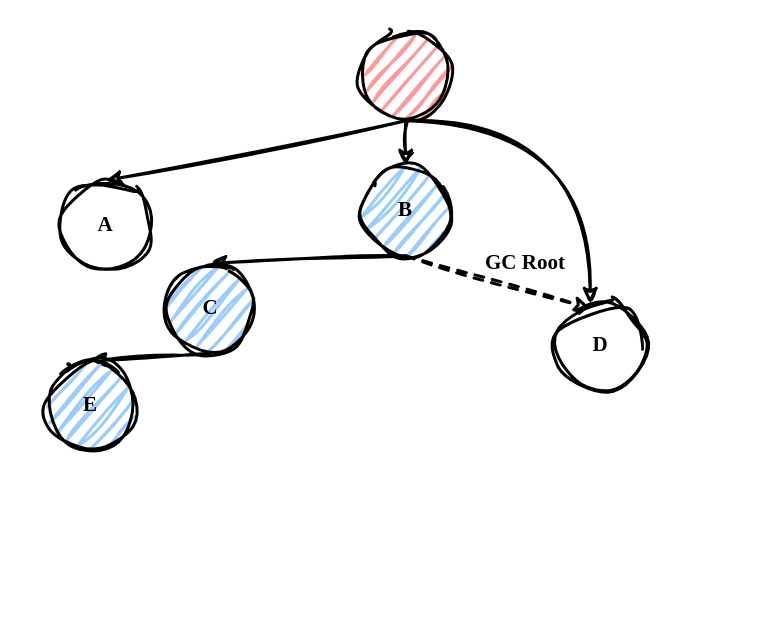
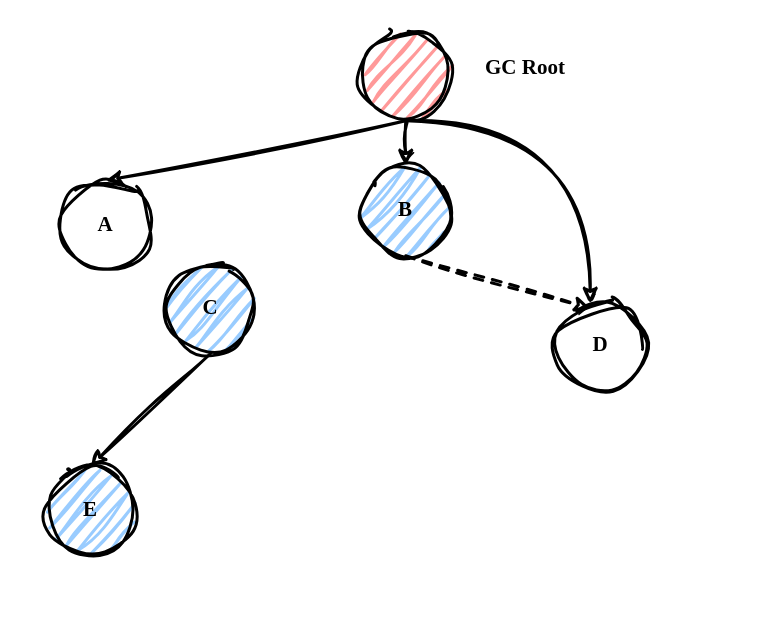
- <mxCell id="5" style="edgeStyle=none;html=1;exitX=0.5;exitY=1;exitDx=0;exitDy=0;entryX=0.5;entryY=0;entryDx=0;entryDy=0;strokeWidth=2;fontStyle=1;fontSize=14;fontFamily=Comic Sans MS;sketch=1;curveFitting=1;jiggle=2;" parent="1" source="6" target="8" edge="1"><mxGeometry relative="1" as="geometry" /></mxCell>
- <mxCell id="13" value="GC Root" style="text;html=1;align=center;verticalAlign=middle;whiteSpace=wrap;rounded=0;fontStyle=1;fontSize=14;fontFamily=Comic Sans MS;sketch=1;curveFitting=1;jiggle=2;" parent="1" vertex="1"><mxGeometry x="320" y="160" width="60" height="30" as="geometry" /></mxCell>
+ <mxCell id="13" value="GC Root" style="text;html=1;align=center;verticalAlign=middle;whiteSpace=wrap;rounded=0;fontStyle=1;fontSize=14;fontFamily=Comic Sans MS;sketch=1;curveFitting=1;jiggle=2;" parent="1" vertex="1"><mxGeometry x="320" y="30" width="60" height="30" as="geometry" /></mxCell>
- <mxCell id="14" value="E" style="ellipse;whiteSpace=wrap;html=1;strokeWidth=2;fillWeight=2;hachureGap=8;fillColor=#99CCFF;fillStyle=dots;sketch=1;fontStyle=1;fontSize=14;fontFamily=Comic Sans MS;curveFitting=1;jiggle=2;" parent="1" vertex="1"><mxGeometry x="30" y="240" width="60" height="60" as="geometry" /></mxCell>
+ <mxCell id="14" value="E" style="ellipse;whiteSpace=wrap;html=1;strokeWidth=2;fillWeight=2;hachureGap=8;fillColor=#99CCFF;fillStyle=dots;sketch=1;fontStyle=1;fontSize=14;fontFamily=Comic Sans MS;curveFitting=1;jiggle=2;" parent="1" vertex="1"><mxGeometry x="30" y="310" width="60" height="60" as="geometry" /></mxCell>
